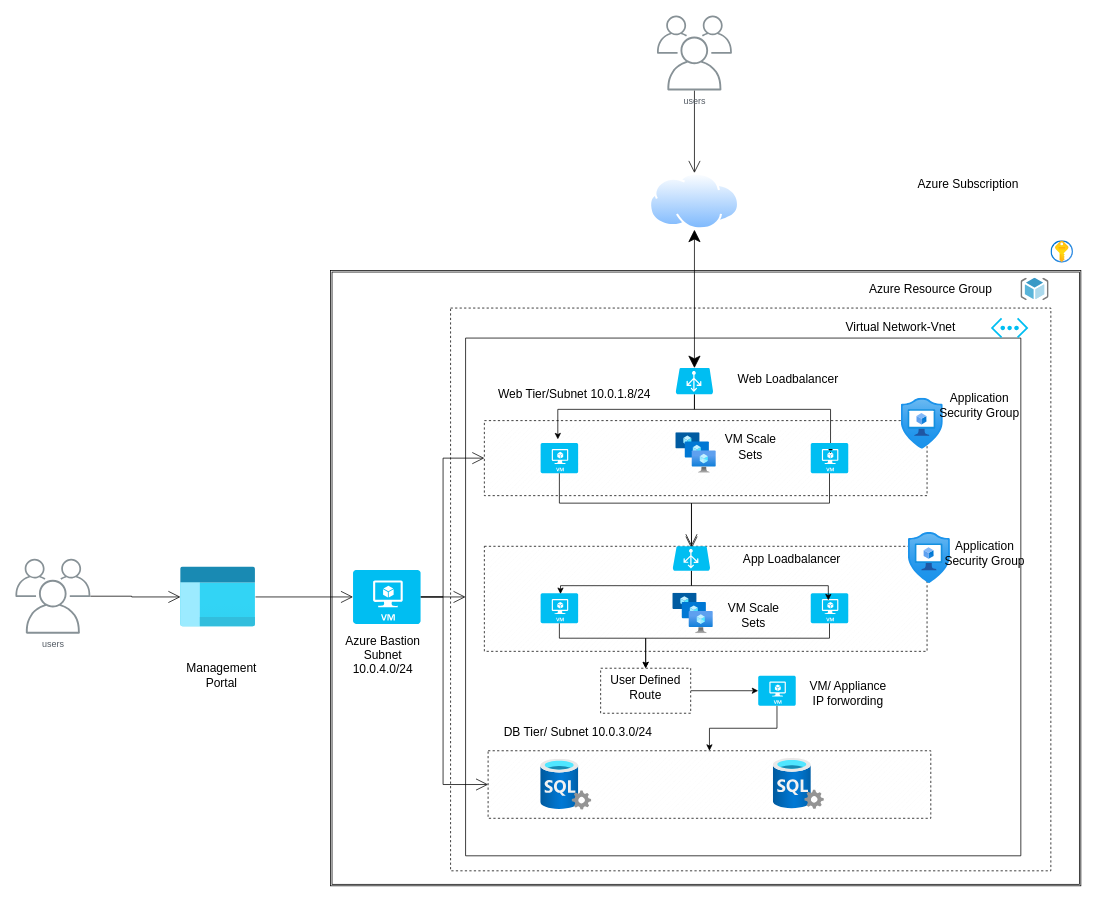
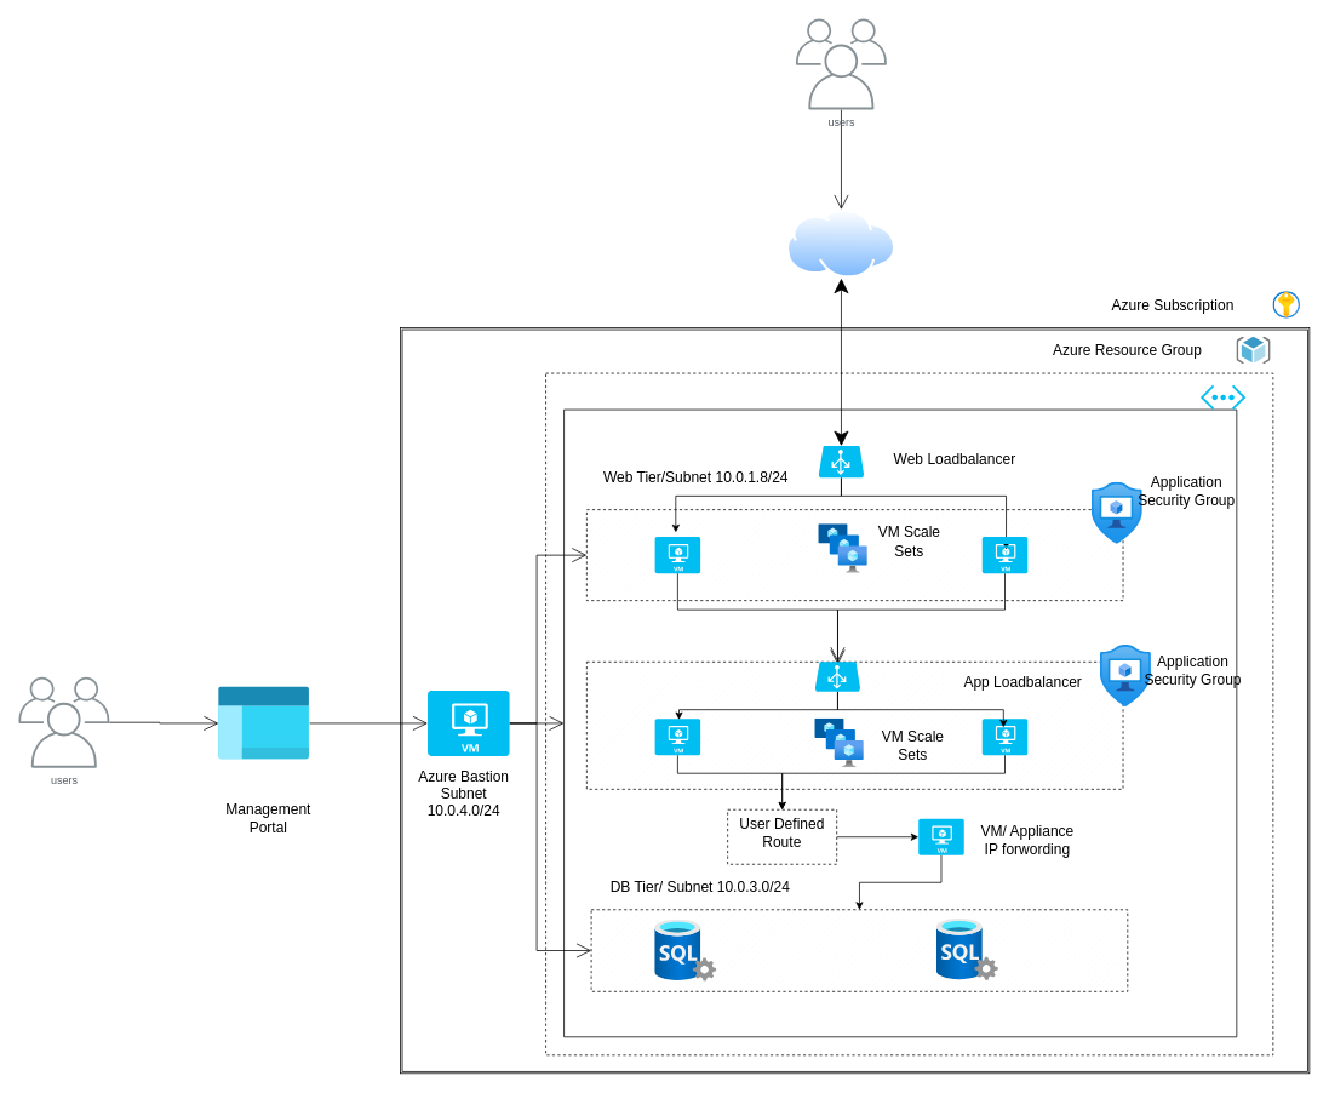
- <mxCell id="44" value="Azure Subscription" style="text;html=1;strokeColor=none;fillColor=none;align=center;verticalAlign=middle;whiteSpace=wrap;rounded=0;fontSize=16;" vertex="1" parent="1"><mxGeometry x="1210" y="230" width="160" height="30" as="geometry" /></mxCell>
+ <mxCell id="44" value="Azure Subscription" style="text;html=1;strokeColor=none;fillColor=none;align=center;verticalAlign=middle;whiteSpace=wrap;rounded=0;fontSize=16;" vertex="1" parent="1"><mxGeometry x="1210" y="320" width="160" height="30" as="geometry" /></mxCell>
- <mxCell id="46" value="Virtual Network-Vnet" style="text;html=1;strokeColor=none;fillColor=none;align=center;verticalAlign=middle;whiteSpace=wrap;rounded=0;fontSize=16;" vertex="1" parent="1"><mxGeometry x="1100" y="420" width="200" height="30" as="geometry" /></mxCell>
- <mxCell id="48" value="App Loadbalancer" style="text;html=1;strokeColor=none;fillColor=none;align=center;verticalAlign=middle;whiteSpace=wrap;rounded=0;fontSize=16;" vertex="1" parent="1"><mxGeometry x="980" y="729" width="150" height="30" as="geometry" /></mxCell>
+ <mxCell id="48" value="App Loadbalancer" style="text;html=1;strokeColor=none;fillColor=none;align=center;verticalAlign=middle;whiteSpace=wrap;rounded=0;fontSize=16;" vertex="1" parent="1"><mxGeometry x="1050" y="734" width="150" height="30" as="geometry" /></mxCell>
